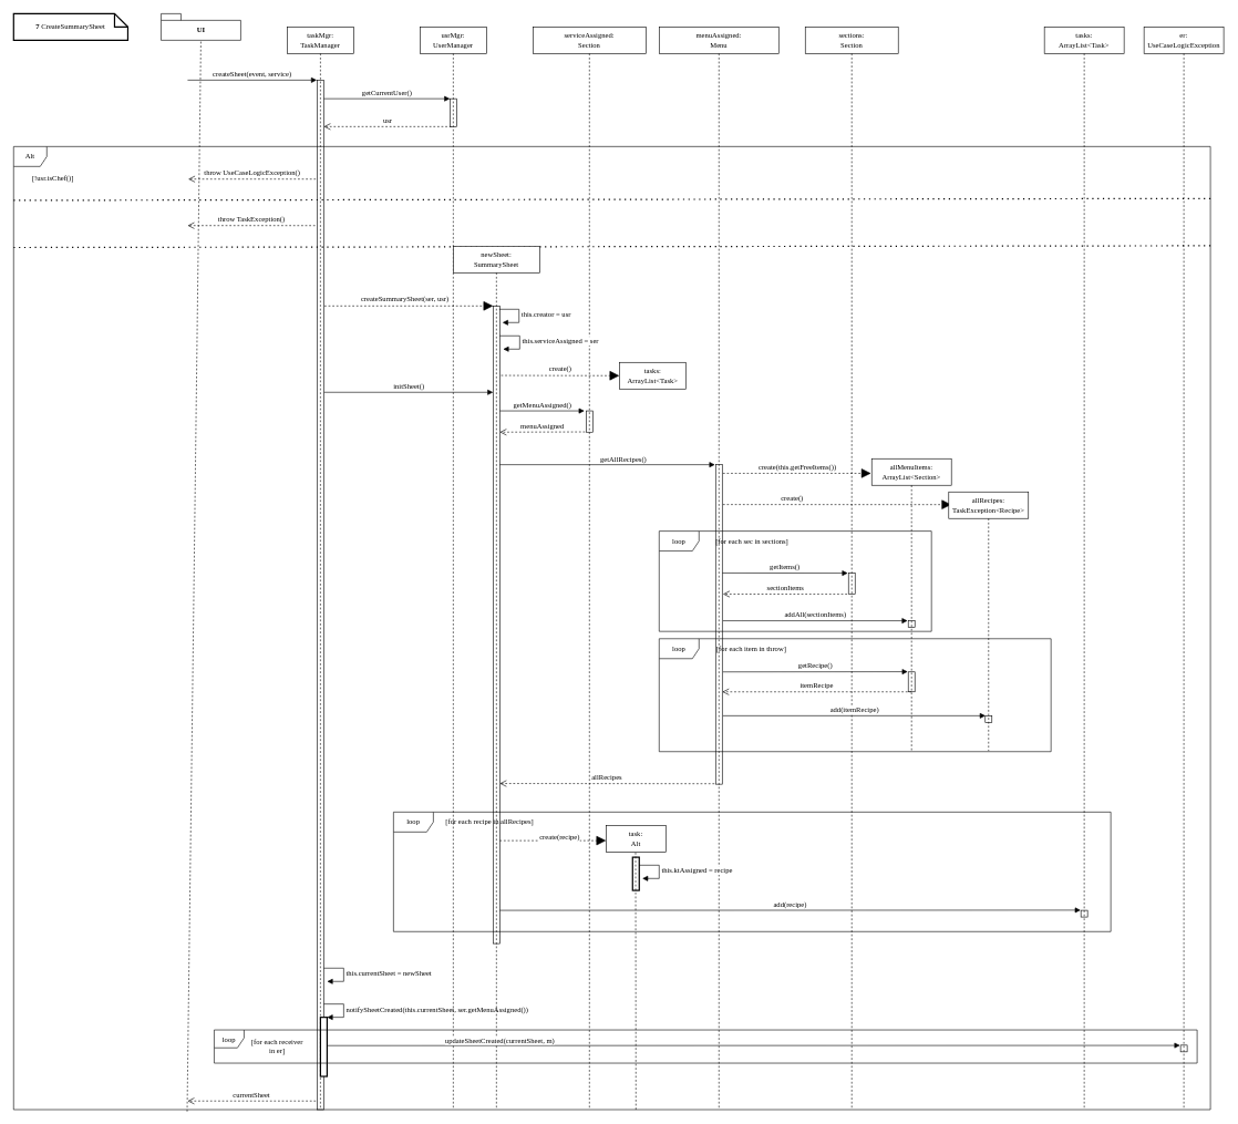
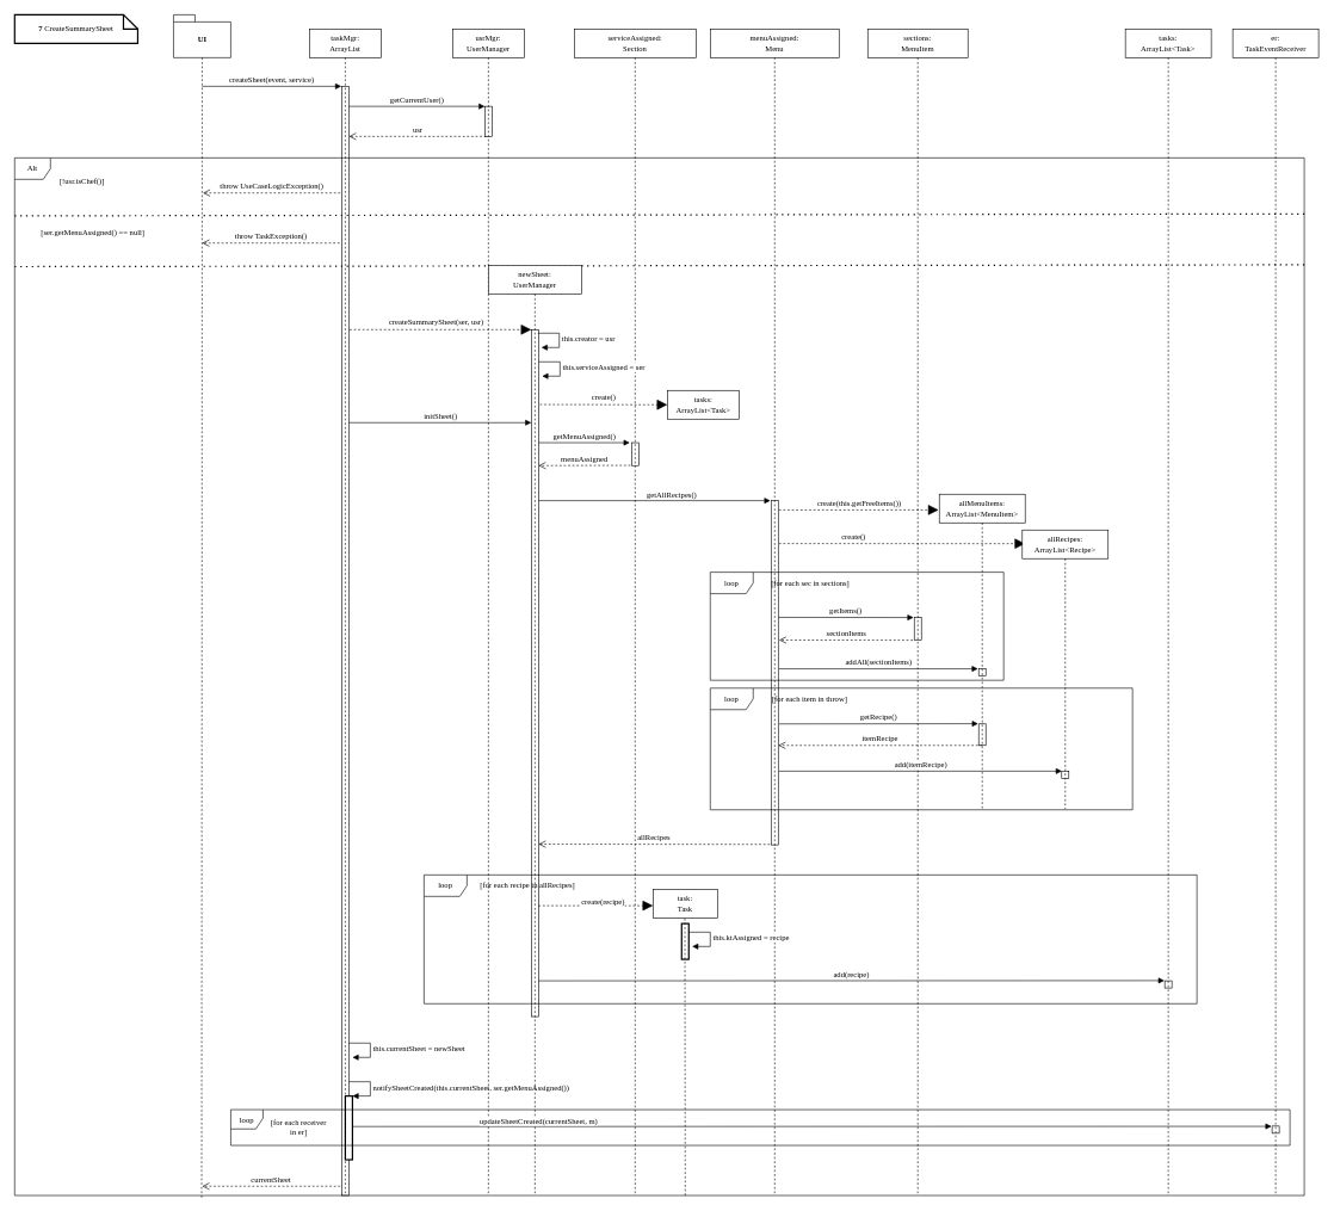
- <mxCell id="5" value="UI" style="shape=folder;fontStyle=1;spacingTop=10;tabWidth=30;tabHeight=10;tabPosition=left;html=1;fontFamily=SF UI Text;fontSize=11;" parent="1" vertex="1"><mxGeometry x="242" y="20" width="120" height="40" as="geometry" /></mxCell>
+ <mxCell id="5" value="UI" style="shape=folder;fontStyle=1;spacingTop=10;tabWidth=30;tabHeight=10;tabPosition=left;html=1;fontFamily=SF UI Text;fontSize=11;" parent="1" vertex="1"><mxGeometry x="242" y="20" width="80" height="60" as="geometry" /></mxCell>
- <mxCell id="7" value="taskMgr:&lt;br style=&quot;font-size: 11px;&quot;&gt;TaskManager" style="shape=umlLifeline;perimeter=lifelinePerimeter;whiteSpace=wrap;html=1;container=1;collapsible=0;recursiveResize=0;outlineConnect=0;fontFamily=SF UI Text;fontSize=11;" parent="1" vertex="1"><mxGeometry x="432" y="40" width="100" height="1630" as="geometry" /></mxCell>
+ <mxCell id="7" value="taskMgr:&lt;br style=&quot;font-size: 11px;&quot;&gt;ArrayList" style="shape=umlLifeline;perimeter=lifelinePerimeter;whiteSpace=wrap;html=1;container=1;collapsible=0;recursiveResize=0;outlineConnect=0;fontFamily=SF UI Text;fontSize=11;" parent="1" vertex="1"><mxGeometry x="432" y="40" width="100" height="1630" as="geometry" /></mxCell>
- <mxCell id="38" value="sections:&lt;br style=&quot;font-size: 11px;&quot;&gt;Section" style="shape=umlLifeline;perimeter=lifelinePerimeter;whiteSpace=wrap;html=1;container=1;collapsible=0;recursiveResize=0;outlineConnect=0;fontFamily=SF UI Text;fontSize=11;" parent="1" vertex="1"><mxGeometry x="1212" y="40" width="140" height="1630" as="geometry" /></mxCell>
+ <mxCell id="38" value="sections:&lt;br style=&quot;font-size: 11px;&quot;&gt;MenuItem" style="shape=umlLifeline;perimeter=lifelinePerimeter;whiteSpace=wrap;html=1;container=1;collapsible=0;recursiveResize=0;outlineConnect=0;fontFamily=SF UI Text;fontSize=11;" parent="1" vertex="1"><mxGeometry x="1212" y="40" width="140" height="1630" as="geometry" /></mxCell>
- <mxCell id="58" value="er:&lt;br style=&quot;font-size: 11px;&quot;&gt;UseCaseLogicException" style="shape=umlLifeline;perimeter=lifelinePerimeter;whiteSpace=wrap;html=1;container=1;collapsible=0;recursiveResize=0;outlineConnect=0;fontFamily=SF UI Text;fontSize=11;" parent="1" vertex="1"><mxGeometry x="1722" y="40" width="120" height="1630" as="geometry" /></mxCell>
+ <mxCell id="58" value="er:&lt;br style=&quot;font-size: 11px;&quot;&gt;TaskEventReceiver" style="shape=umlLifeline;perimeter=lifelinePerimeter;whiteSpace=wrap;html=1;container=1;collapsible=0;recursiveResize=0;outlineConnect=0;fontFamily=SF UI Text;fontSize=11;" parent="1" vertex="1"><mxGeometry x="1722" y="40" width="120" height="1630" as="geometry" /></mxCell>
- <mxCell id="26" value="&lt;span style=&quot;font-size: 11px;&quot;&gt;[!usr.isChef()]&lt;/span&gt;" style="text;html=1;align=center;verticalAlign=middle;resizable=0;points=[];autosize=1;strokeColor=none;fillColor=none;fontFamily=SF UI Text;fontSize=11;" parent="1" vertex="1"><mxGeometry x="34" y="253" width="90" height="30" as="geometry" /></mxCell>
+ <mxCell id="26" value="&lt;span style=&quot;font-size: 11px;&quot;&gt;[!usr.isChef()]&lt;/span&gt;" style="text;html=1;align=center;verticalAlign=middle;resizable=0;points=[];autosize=1;strokeColor=none;fillColor=none;fontFamily=SF UI Text;fontSize=11;" parent="1" vertex="1"><mxGeometry x="69" y="238" width="90" height="30" as="geometry" /></mxCell>
+ <mxCell id="27" value="&lt;span style=&quot;font-size: 11px;&quot;&gt;[ser.getMenuAssigned() == null]&lt;/span&gt;" style="text;html=1;align=center;verticalAlign=middle;resizable=0;points=[];autosize=1;strokeColor=none;fillColor=none;fontFamily=SF UI Text;fontSize=11;" parent="1" vertex="1"><mxGeometry x="34" y="310" width="190" height="30" as="geometry" /></mxCell>
- <mxCell id="29" value="newSheet:&lt;br style=&quot;font-size: 11px;&quot;&gt;SummarySheet" style="shape=umlLifeline;perimeter=lifelinePerimeter;whiteSpace=wrap;html=1;container=1;collapsible=0;recursiveResize=0;outlineConnect=0;fontFamily=SF UI Text;fontSize=11;" parent="1" vertex="1"><mxGeometry x="682" y="370" width="130" height="1300" as="geometry" /></mxCell>
+ <mxCell id="29" value="newSheet:&lt;br style=&quot;font-size: 11px;&quot;&gt;UserManager" style="shape=umlLifeline;perimeter=lifelinePerimeter;whiteSpace=wrap;html=1;container=1;collapsible=0;recursiveResize=0;outlineConnect=0;fontFamily=SF UI Text;fontSize=11;" parent="1" vertex="1"><mxGeometry x="682" y="370" width="130" height="1300" as="geometry" /></mxCell>
- <mxCell id="43" value="allMenuItems:&lt;br&gt;ArrayList&amp;lt;Section&amp;gt;" style="shape=umlLifeline;perimeter=lifelinePerimeter;whiteSpace=wrap;html=1;container=1;collapsible=0;recursiveResize=0;outlineConnect=0;fontFamily=SF UI Text;fontSize=11;" parent="1" vertex="1"><mxGeometry x="1312" y="690" width="120" height="440" as="geometry" /></mxCell>
+ <mxCell id="43" value="allMenuItems:&lt;br&gt;ArrayList&amp;lt;MenuItem&amp;gt;" style="shape=umlLifeline;perimeter=lifelinePerimeter;whiteSpace=wrap;html=1;container=1;collapsible=0;recursiveResize=0;outlineConnect=0;fontFamily=SF UI Text;fontSize=11;" parent="1" vertex="1"><mxGeometry x="1312" y="690" width="120" height="440" as="geometry" /></mxCell>
- <mxCell id="52" value="allRecipes:&lt;br&gt;TaskException&amp;lt;Recipe&amp;gt;" style="shape=umlLifeline;perimeter=lifelinePerimeter;whiteSpace=wrap;html=1;container=1;collapsible=0;recursiveResize=0;outlineConnect=0;fontFamily=SF UI Text;fontSize=11;" parent="1" vertex="1"><mxGeometry x="1428" y="740" width="120" height="390" as="geometry" /></mxCell>
+ <mxCell id="52" value="allRecipes:&lt;br&gt;ArrayList&amp;lt;Recipe&amp;gt;" style="shape=umlLifeline;perimeter=lifelinePerimeter;whiteSpace=wrap;html=1;container=1;collapsible=0;recursiveResize=0;outlineConnect=0;fontFamily=SF UI Text;fontSize=11;" parent="1" vertex="1"><mxGeometry x="1428" y="740" width="120" height="390" as="geometry" /></mxCell>
- <mxCell id="57" value="task:&lt;br&gt;Alt" style="shape=umlLifeline;perimeter=lifelinePerimeter;whiteSpace=wrap;html=1;container=1;collapsible=0;recursiveResize=0;outlineConnect=0;fontFamily=SF UI Text;fontSize=11;" parent="1" vertex="1"><mxGeometry x="912" y="1242" width="90" height="40" as="geometry" /></mxCell>
+ <mxCell id="57" value="task:&lt;br&gt;Task" style="shape=umlLifeline;perimeter=lifelinePerimeter;whiteSpace=wrap;html=1;container=1;collapsible=0;recursiveResize=0;outlineConnect=0;fontFamily=SF UI Text;fontSize=11;" parent="1" vertex="1"><mxGeometry x="912" y="1242" width="90" height="40" as="geometry" /></mxCell>
